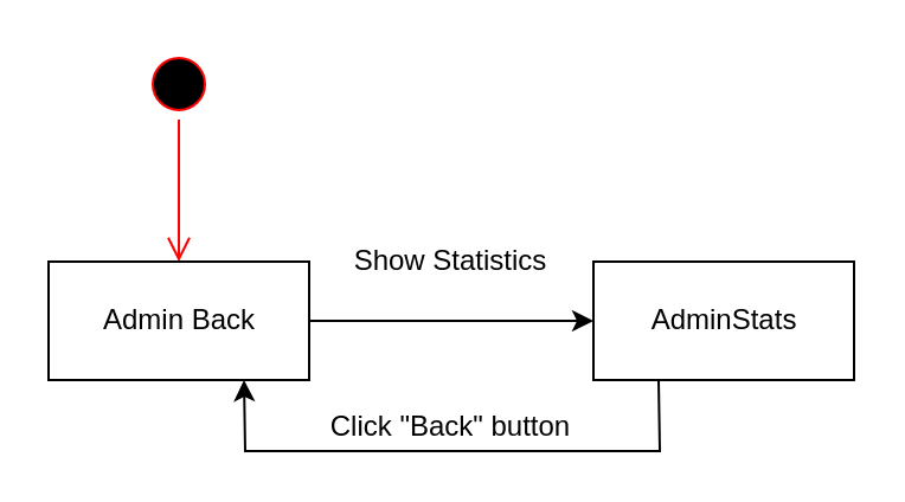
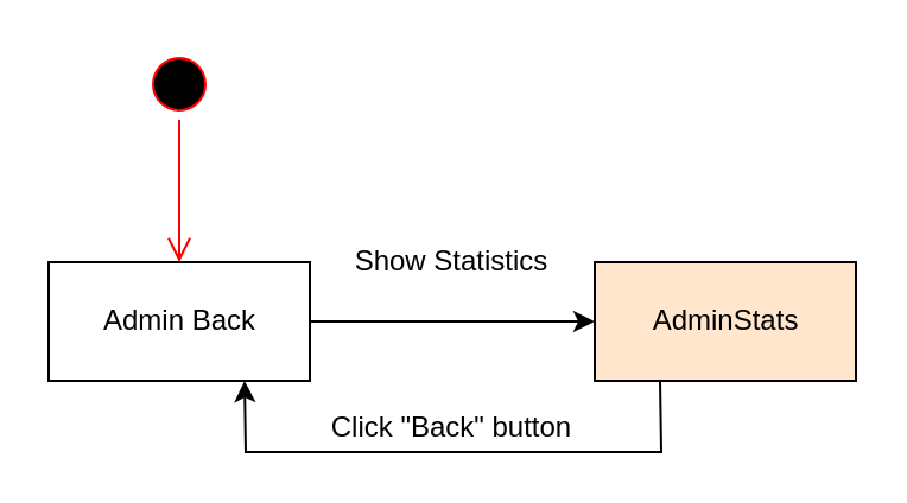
- <mxCell id="6" value="AdminStats" style="html=1;" vertex="1" parent="1"><mxGeometry x="250" y="110" width="110" height="50" as="geometry" /></mxCell>
+ <mxCell id="6" value="AdminStats" style="html=1;fillColor=#ffe6cc;" vertex="1" parent="1"><mxGeometry x="250" y="110" width="110" height="50" as="geometry" /></mxCell>
